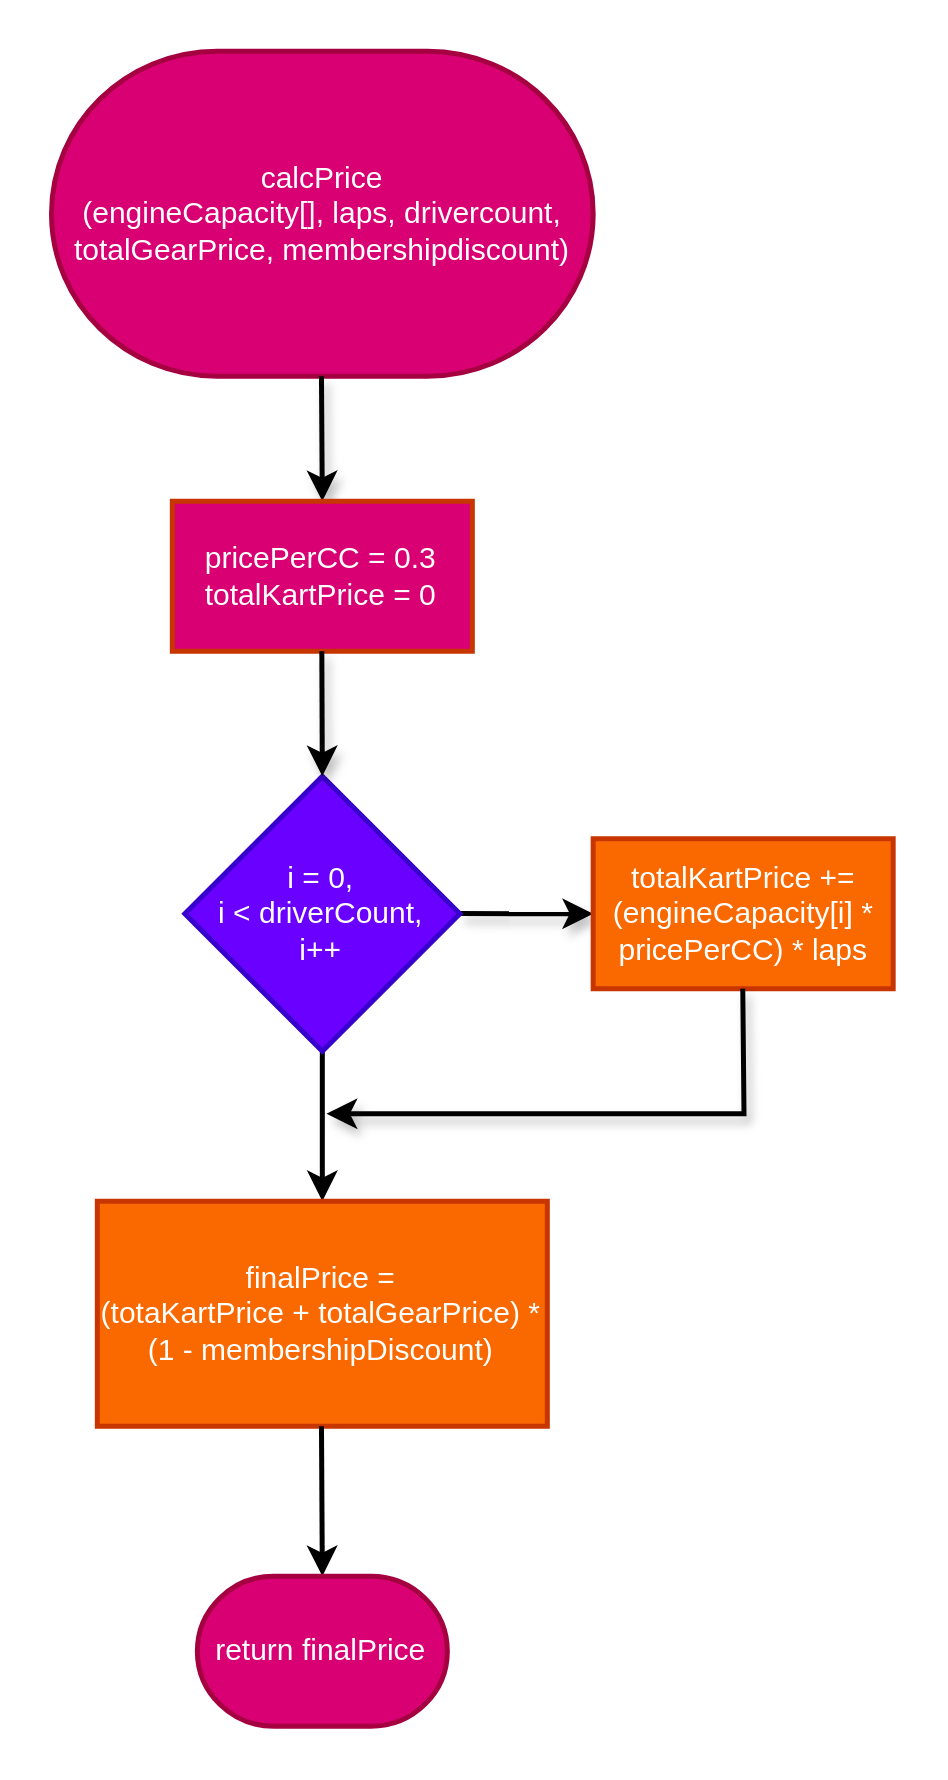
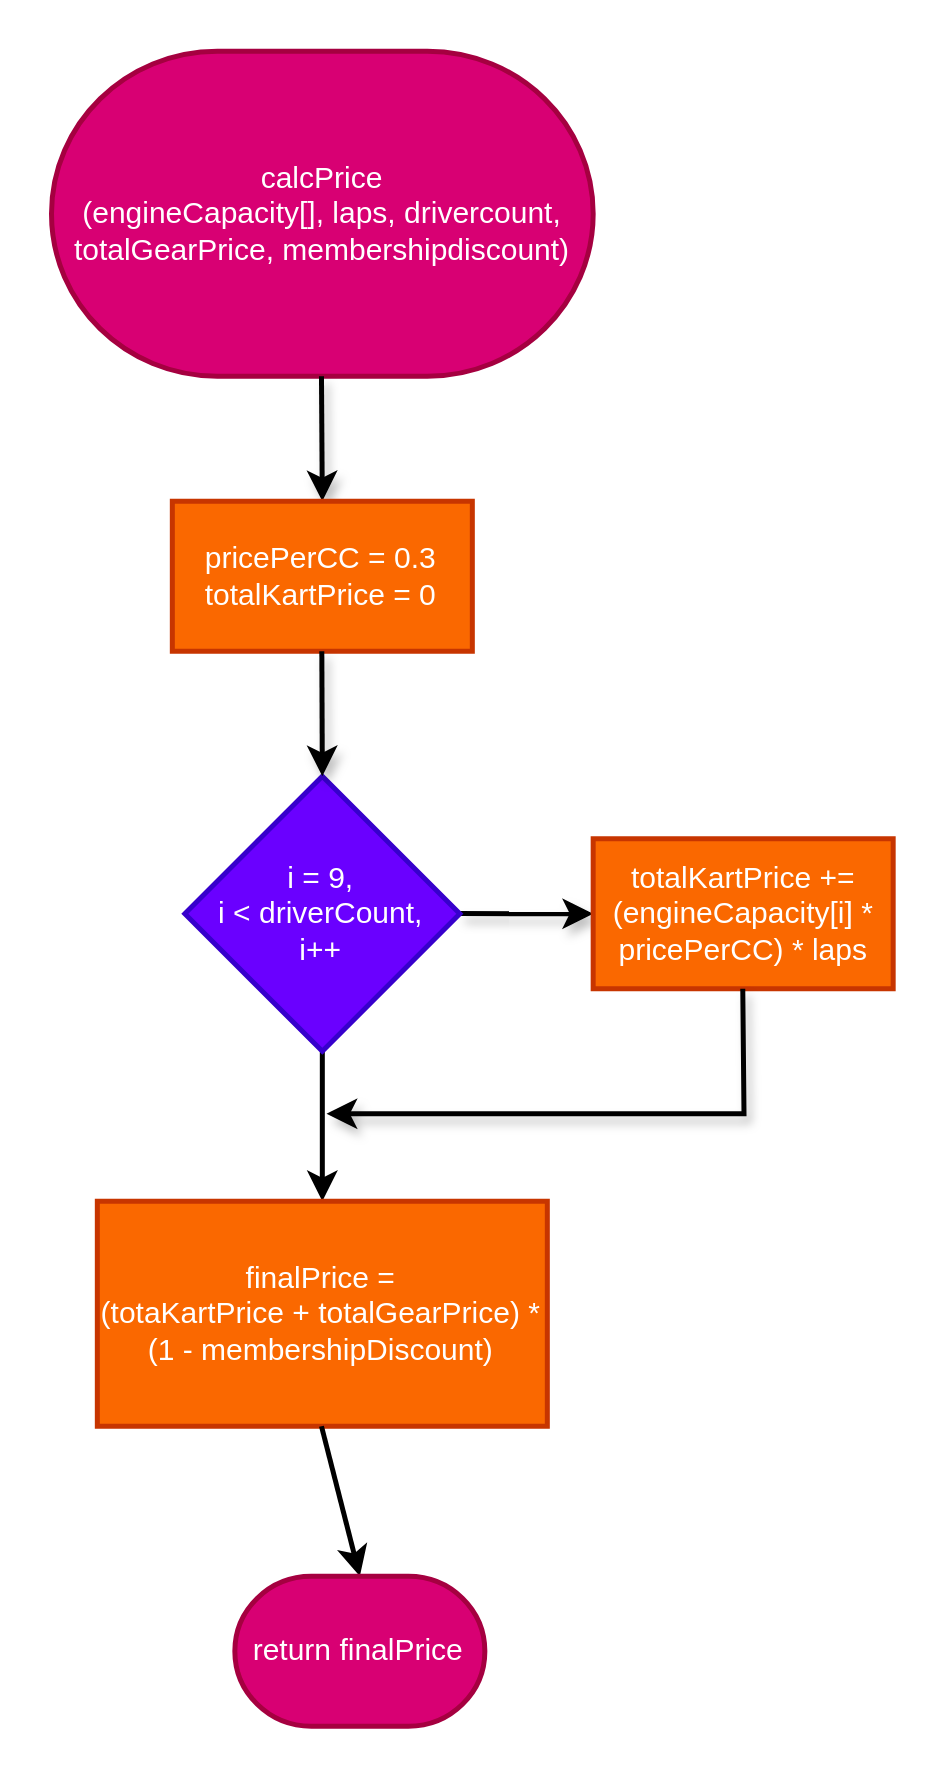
- <mxCell id="8" value="pricePerCC = 0.3&lt;br&gt;totalKartPrice = 0" style="whiteSpace=wrap;html=1;strokeWidth=2;fillColor=#d80073;fontColor=#FFFFFF;strokeColor=#C73500;" vertex="1" parent="1"><mxGeometry x="68.33" y="200" width="120" height="60" as="geometry" /></mxCell>
+ <mxCell id="8" value="pricePerCC = 0.3&lt;br&gt;totalKartPrice = 0" style="whiteSpace=wrap;html=1;strokeWidth=2;fillColor=#fa6800;fontColor=#FFFFFF;strokeColor=#C73500;" vertex="1" parent="1"><mxGeometry x="68.33" y="200" width="120" height="60" as="geometry" /></mxCell>
- <mxCell id="7" value="i = 0,&lt;br&gt;i &amp;lt; driverCount,&lt;br&gt;i++" style="rhombus;whiteSpace=wrap;html=1;strokeWidth=2;fillColor=#6a00ff;fontColor=#ffffff;strokeColor=#3700CC;" vertex="1" parent="1"><mxGeometry x="73.33" y="310" width="110" height="110" as="geometry" /></mxCell>
+ <mxCell id="7" value="i = 9,&lt;br&gt;i &amp;lt; driverCount,&lt;br&gt;i++" style="rhombus;whiteSpace=wrap;html=1;strokeWidth=2;fillColor=#6a00ff;fontColor=#ffffff;strokeColor=#3700CC;" vertex="1" parent="1"><mxGeometry x="73.33" y="310" width="110" height="110" as="geometry" /></mxCell>
- <mxCell id="12" value="return finalPrice" style="strokeWidth=2;html=1;shape=mxgraph.flowchart.terminator;whiteSpace=wrap;fillColor=#d80073;fontColor=#ffffff;strokeColor=#A50040;" vertex="1" parent="1"><mxGeometry x="78.34" y="630" width="100" height="60" as="geometry" /></mxCell>
+ <mxCell id="12" value="return finalPrice" style="strokeWidth=2;html=1;shape=mxgraph.flowchart.terminator;whiteSpace=wrap;fillColor=#d80073;fontColor=#ffffff;strokeColor=#A50040;" vertex="1" parent="1"><mxGeometry x="93.34" y="630" width="100" height="60" as="geometry" /></mxCell>
